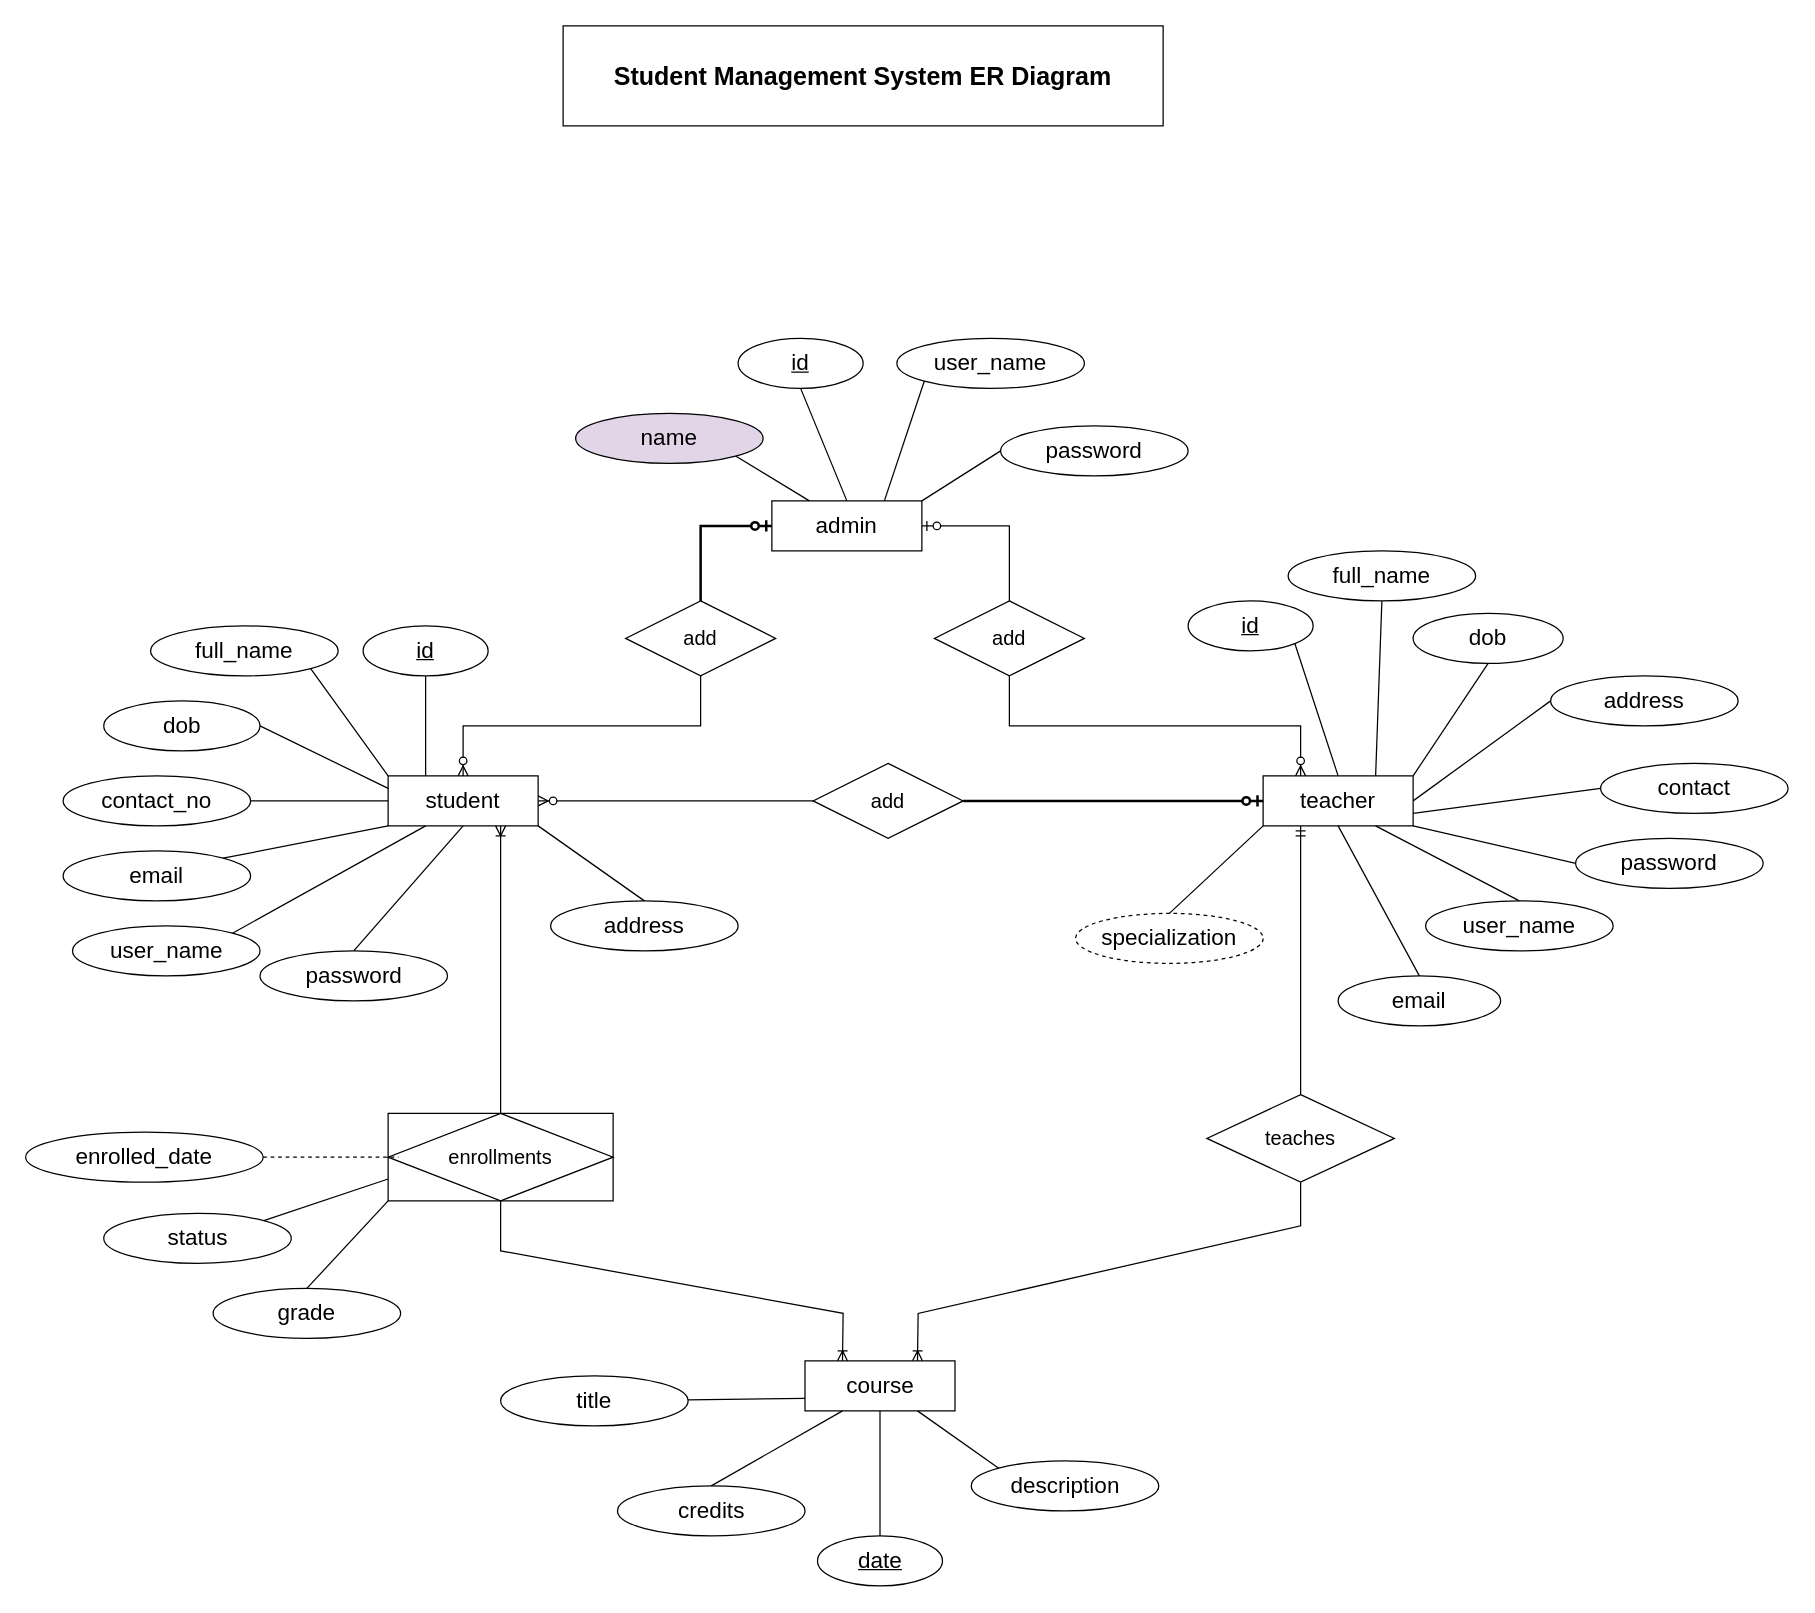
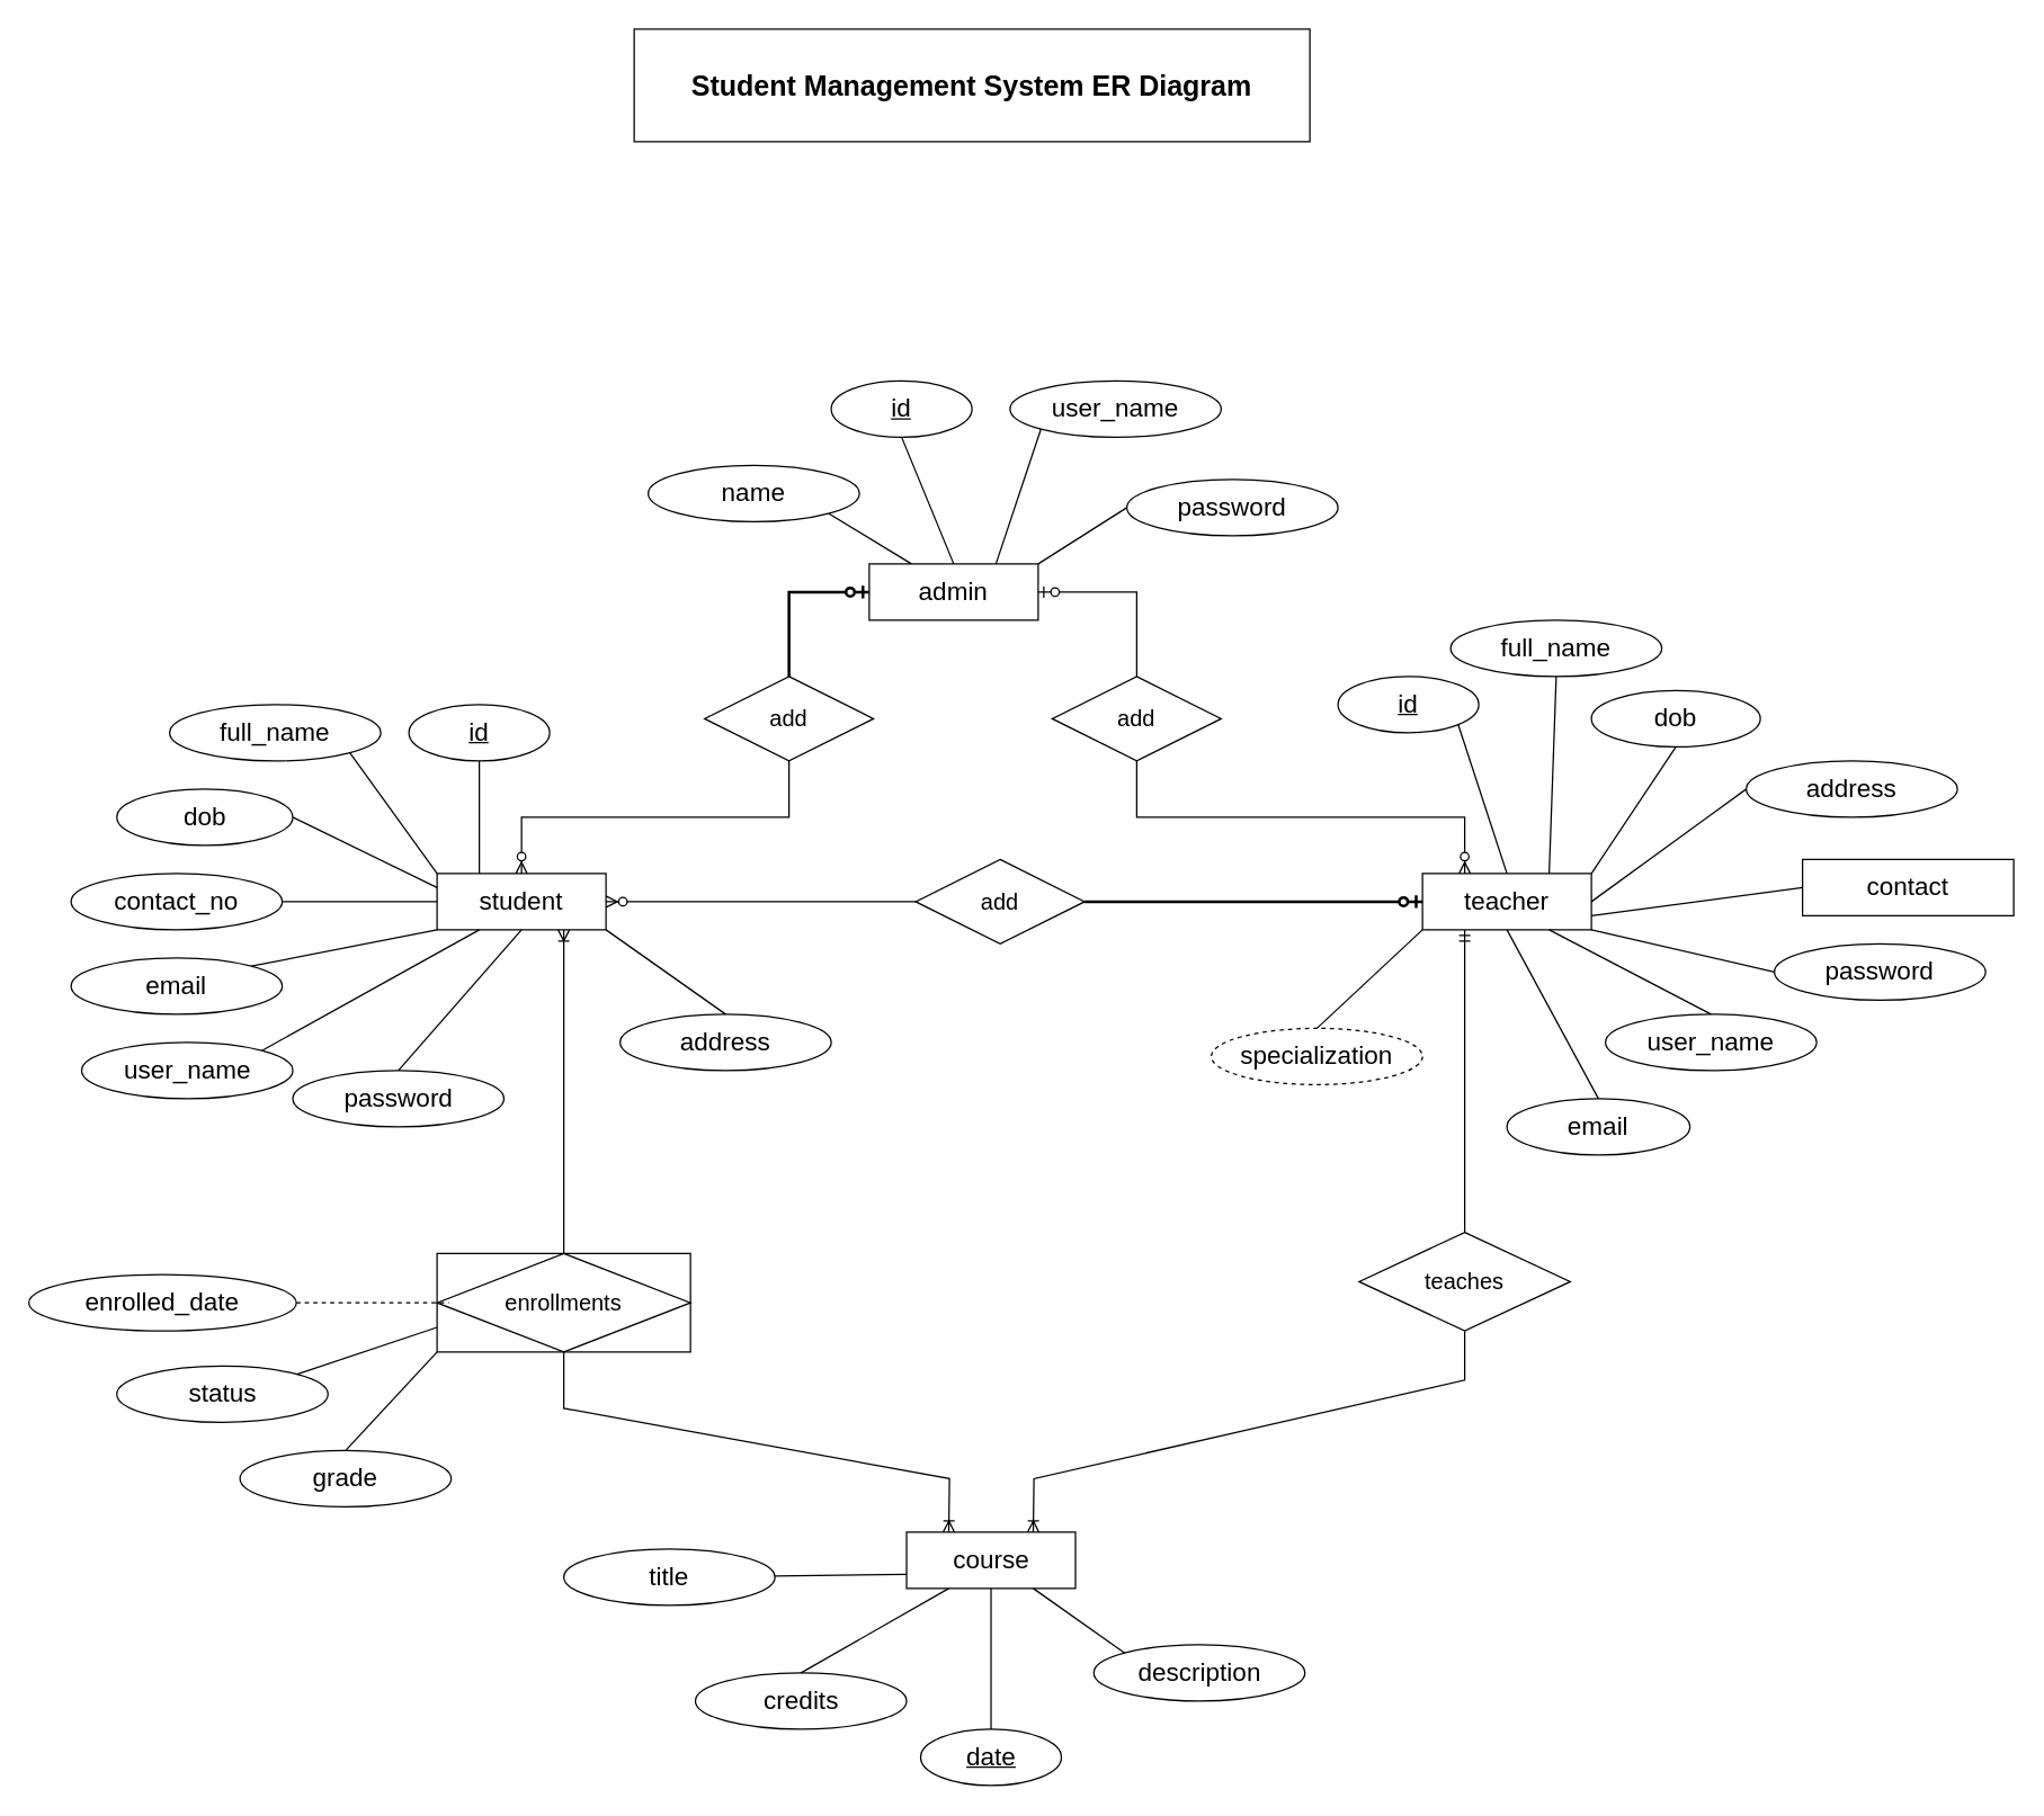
- <mxCell id="41" value="&lt;span style=&quot;font-size: 18px;&quot;&gt;name&lt;/span&gt;" style="ellipse;whiteSpace=wrap;html=1;align=center;fillColor=#e1d5e7;" parent="1" vertex="1"><mxGeometry x="460" y="330" width="150" height="40" as="geometry" /></mxCell>
+ <mxCell id="41" value="&lt;span style=&quot;font-size: 18px;&quot;&gt;name&lt;/span&gt;" style="ellipse;whiteSpace=wrap;html=1;align=center;" parent="1" vertex="1"><mxGeometry x="460" y="330" width="150" height="40" as="geometry" /></mxCell>
- <mxCell id="27" value="&lt;span style=&quot;font-size: 18px;&quot;&gt;contact&lt;/span&gt;" style="ellipse;whiteSpace=wrap;html=1;align=center;" parent="1" vertex="1"><mxGeometry x="1280" y="610" width="150" height="40" as="geometry" /></mxCell>
+ <mxCell id="27" value="&lt;span style=&quot;font-size: 18px;&quot;&gt;contact&lt;/span&gt;" style="whiteSpace=wrap;html=1;align=center;rounded=0;" parent="1" vertex="1"><mxGeometry x="1280" y="610" width="150" height="40" as="geometry" /></mxCell>
